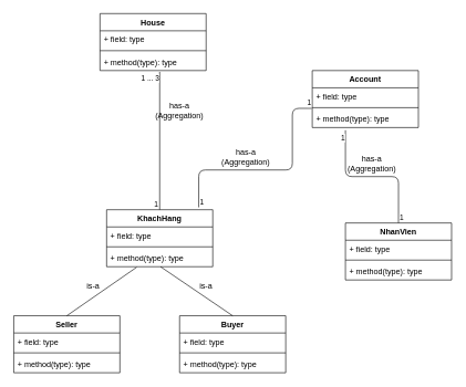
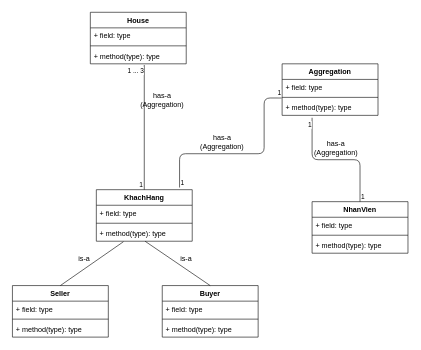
- <mxCell id="27" value="Account" style="swimlane;fontStyle=1;align=center;verticalAlign=top;childLayout=stackLayout;horizontal=1;startSize=26;horizontalStack=0;resizeParent=1;resizeParentMax=0;resizeLast=0;collapsible=1;marginBottom=0;" parent="1" vertex="1"><mxGeometry x="470" y="106" width="160" height="86" as="geometry" /></mxCell>
+ <mxCell id="27" value="Aggregation" style="swimlane;fontStyle=1;align=center;verticalAlign=top;childLayout=stackLayout;horizontal=1;startSize=26;horizontalStack=0;resizeParent=1;resizeParentMax=0;resizeLast=0;collapsible=1;marginBottom=0;" parent="1" vertex="1"><mxGeometry x="470" y="106" width="160" height="86" as="geometry" /></mxCell>
